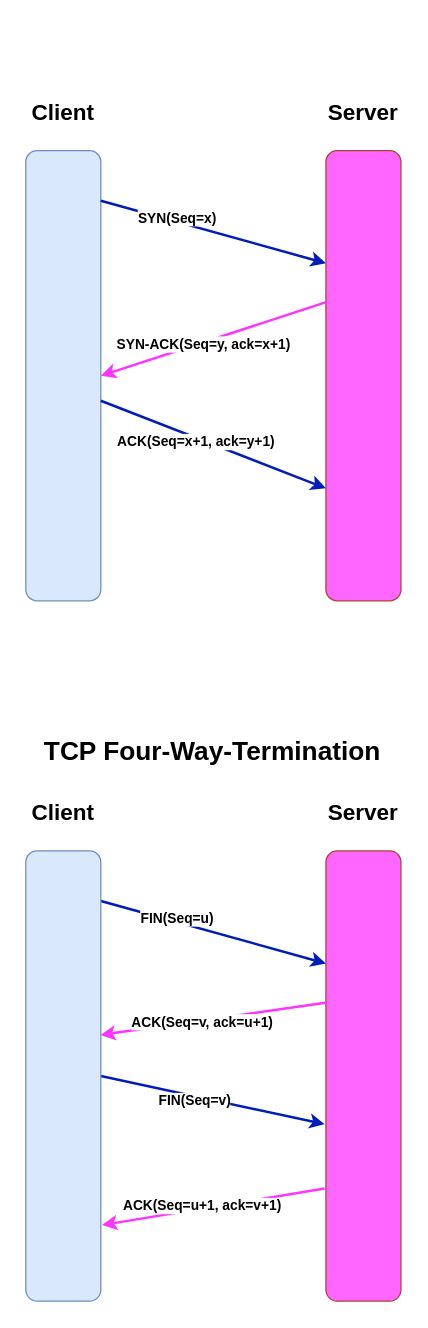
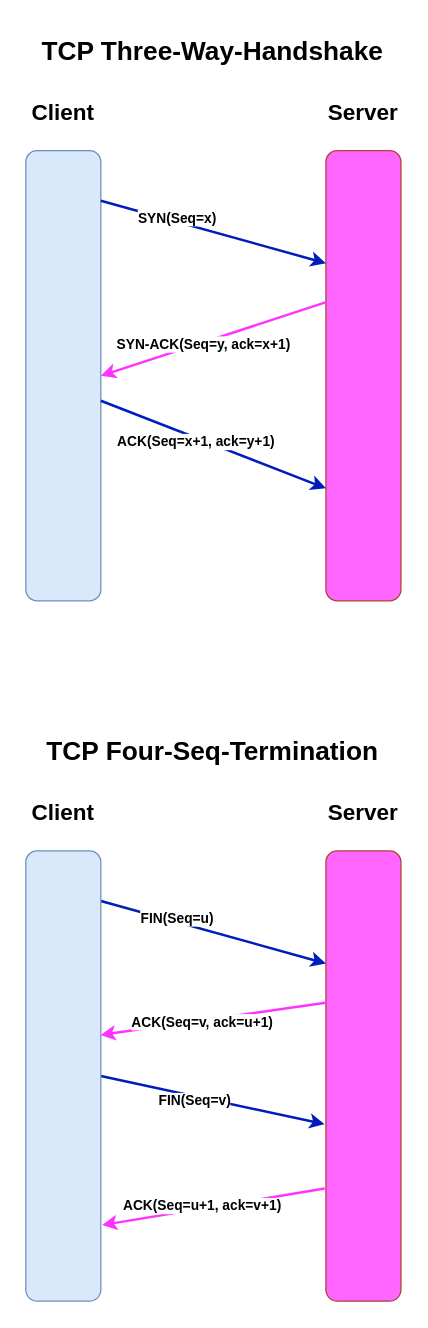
+ <mxCell id="14" value="TCP Three-Way-Handshake" style="text;html=1;align=center;verticalAlign=middle;resizable=0;points=[];autosize=1;strokeColor=none;fillColor=none;fontSize=21;fontStyle=1" parent="1" vertex="1"><mxGeometry x="24" y="20" width="290" height="40" as="geometry" /></mxCell>
- <mxCell id="24" value="TCP Four-Way-Termination" style="text;html=1;align=center;verticalAlign=middle;resizable=0;points=[];autosize=1;strokeColor=none;fillColor=none;fontSize=21;fontStyle=1" parent="1" vertex="1"><mxGeometry x="29" y="580" width="280" height="40" as="geometry" /></mxCell>
+ <mxCell id="24" value="TCP Four-Seq-Termination" style="text;html=1;align=center;verticalAlign=middle;resizable=0;points=[];autosize=1;strokeColor=none;fillColor=none;fontSize=21;fontStyle=1" parent="1" vertex="1"><mxGeometry x="29" y="580" width="280" height="40" as="geometry" /></mxCell>
